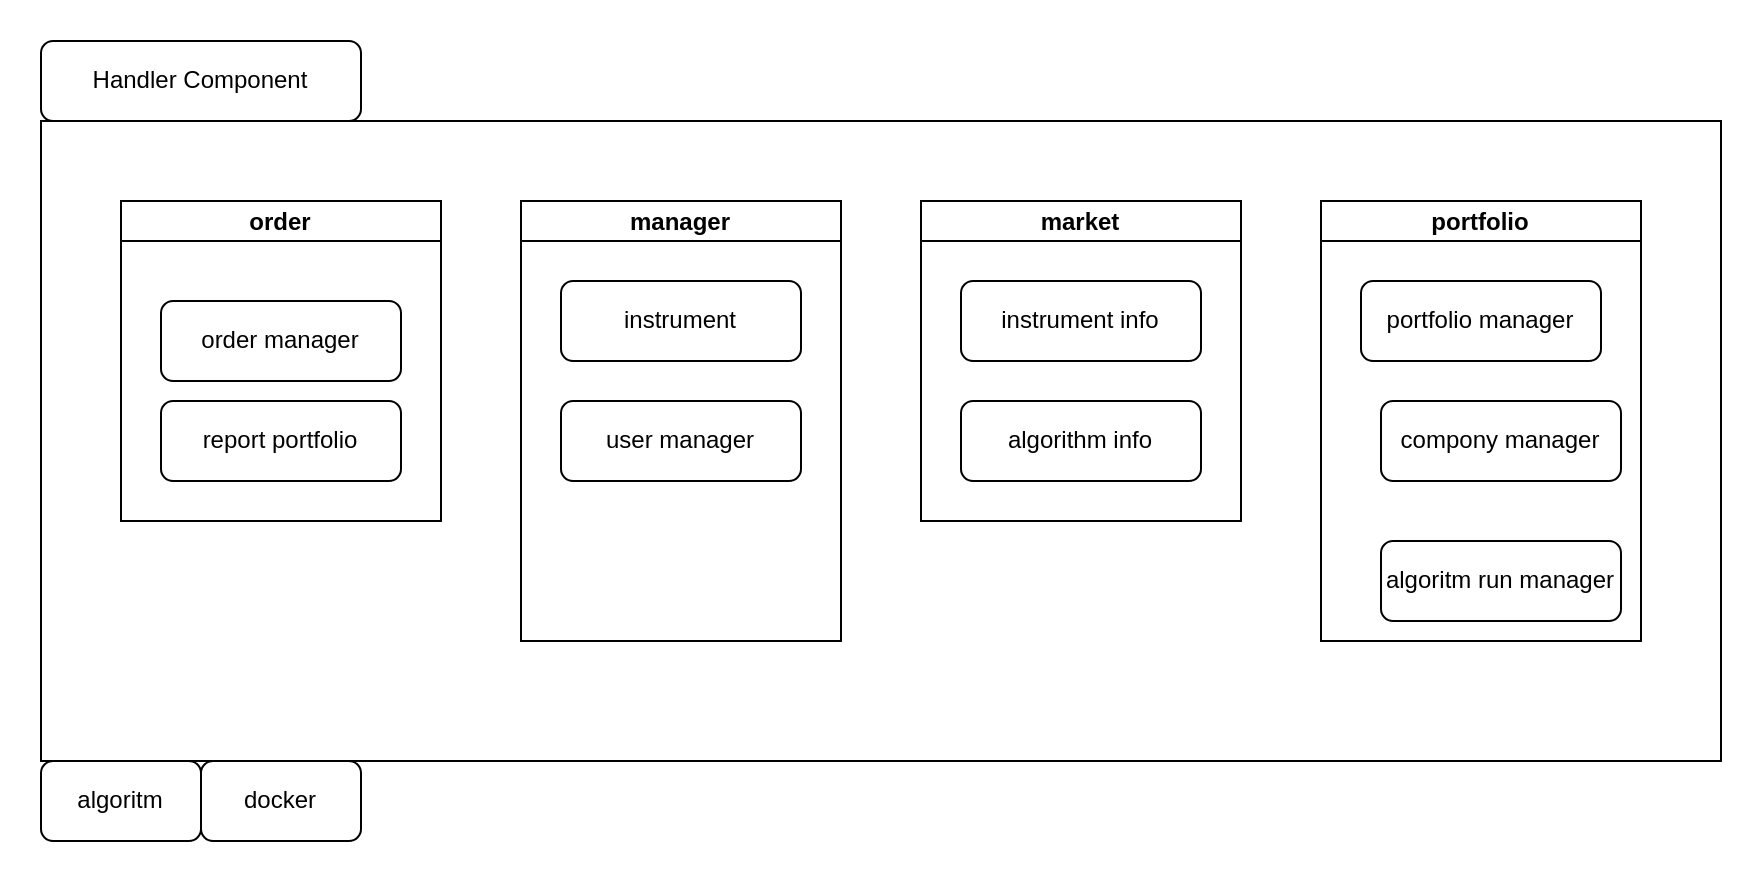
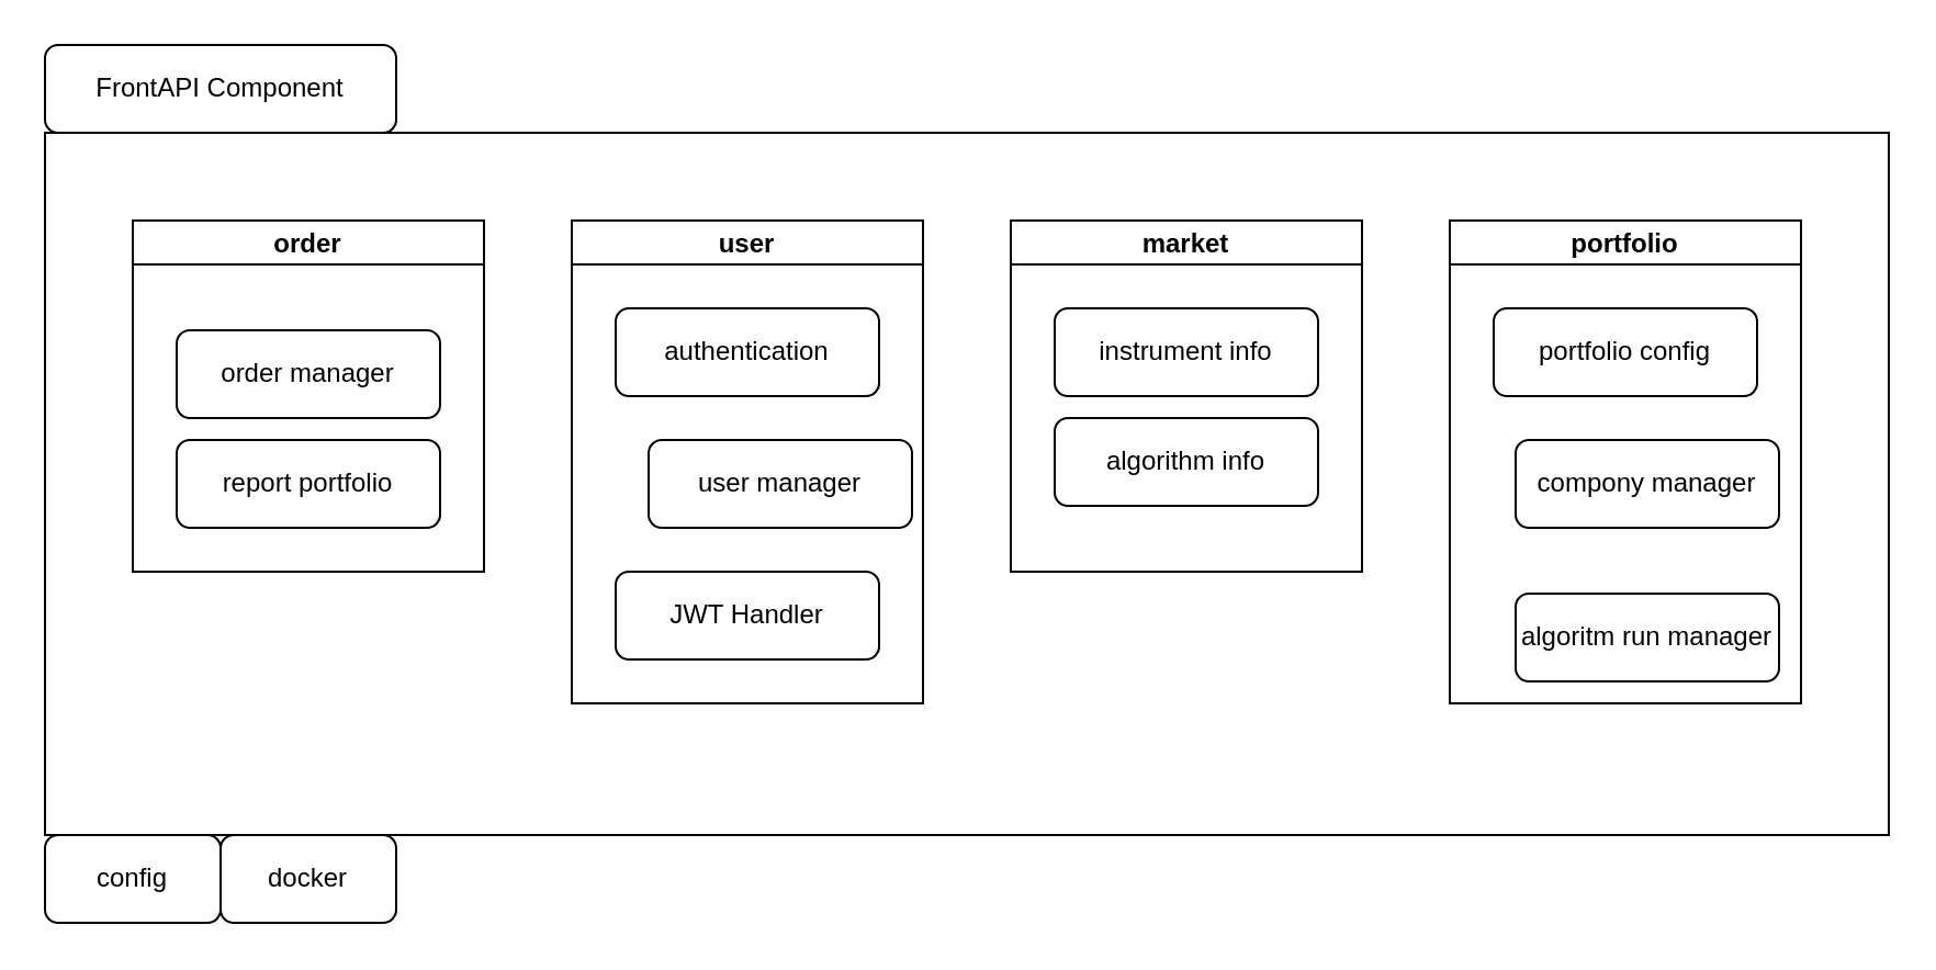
- <mxCell id="17" value="Handler Component" style="rounded=1;whiteSpace=wrap;html=1;fillColor=none;" vertex="1" parent="1"><mxGeometry x="20" y="20" width="160" height="40" as="geometry" /></mxCell>
+ <mxCell id="17" value="FrontAPI Component" style="rounded=1;whiteSpace=wrap;html=1;fillColor=none;" vertex="1" parent="1"><mxGeometry x="20" y="20" width="160" height="40" as="geometry" /></mxCell>
- <mxCell id="3" value="manager" style="swimlane;startSize=20;horizontal=1;containerType=tree;fillColor=none;" vertex="1" parent="1"><mxGeometry x="260" y="100" width="160" height="220" as="geometry"><mxRectangle x="480" y="200" width="70" height="30" as="alternateBounds" /></mxGeometry></mxCell>
+ <mxCell id="3" value="user" style="swimlane;startSize=20;horizontal=1;containerType=tree;fillColor=none;" vertex="1" parent="1"><mxGeometry x="260" y="100" width="160" height="220" as="geometry"><mxRectangle x="480" y="200" width="70" height="30" as="alternateBounds" /></mxGeometry></mxCell>
- <mxCell id="4" value="instrument" style="rounded=1;whiteSpace=wrap;html=1;fillColor=none;" vertex="1" parent="3"><mxGeometry x="20" y="40" width="120" height="40" as="geometry" /></mxCell>
+ <mxCell id="4" value="authentication" style="rounded=1;whiteSpace=wrap;html=1;fillColor=none;" vertex="1" parent="3"><mxGeometry x="20" y="40" width="120" height="40" as="geometry" /></mxCell>
- <mxCell id="11" value="portfolio manager" style="rounded=1;whiteSpace=wrap;html=1;fillColor=none;" vertex="1" parent="10"><mxGeometry x="20" y="40" width="120" height="40" as="geometry" /></mxCell>
+ <mxCell id="11" value="portfolio config" style="rounded=1;whiteSpace=wrap;html=1;fillColor=none;" vertex="1" parent="10"><mxGeometry x="20" y="40" width="120" height="40" as="geometry" /></mxCell>
- <mxCell id="5" value="user manager" style="rounded=1;whiteSpace=wrap;html=1;fillColor=none;" vertex="1" parent="3"><mxGeometry x="20" y="100" width="120" height="40" as="geometry" /></mxCell>
+ <mxCell id="5" value="user manager" style="rounded=1;whiteSpace=wrap;html=1;fillColor=none;" vertex="1" parent="3"><mxGeometry x="35" y="100" width="120" height="40" as="geometry" /></mxCell>
- <mxCell id="16" value="algorithm info" style="rounded=1;whiteSpace=wrap;html=1;fillColor=none;" vertex="1" parent="14"><mxGeometry x="20" y="100" width="120" height="40" as="geometry" /></mxCell>
+ <mxCell id="16" value="algorithm info" style="rounded=1;whiteSpace=wrap;html=1;fillColor=none;" vertex="1" parent="14"><mxGeometry x="20" y="90" width="120" height="40" as="geometry" /></mxCell>
+ <mxCell id="6" value="JWT Handler" style="rounded=1;whiteSpace=wrap;html=1;fillColor=none;" vertex="1" parent="3"><mxGeometry x="20" y="160" width="120" height="40" as="geometry" /></mxCell>
- <mxCell id="18" value="algoritm" style="rounded=1;whiteSpace=wrap;html=1;fillColor=none;" vertex="1" parent="1"><mxGeometry x="20" y="380" width="80" height="40" as="geometry" /></mxCell>
+ <mxCell id="18" value="config" style="rounded=1;whiteSpace=wrap;html=1;fillColor=none;" vertex="1" parent="1"><mxGeometry x="20" y="380" width="80" height="40" as="geometry" /></mxCell>
